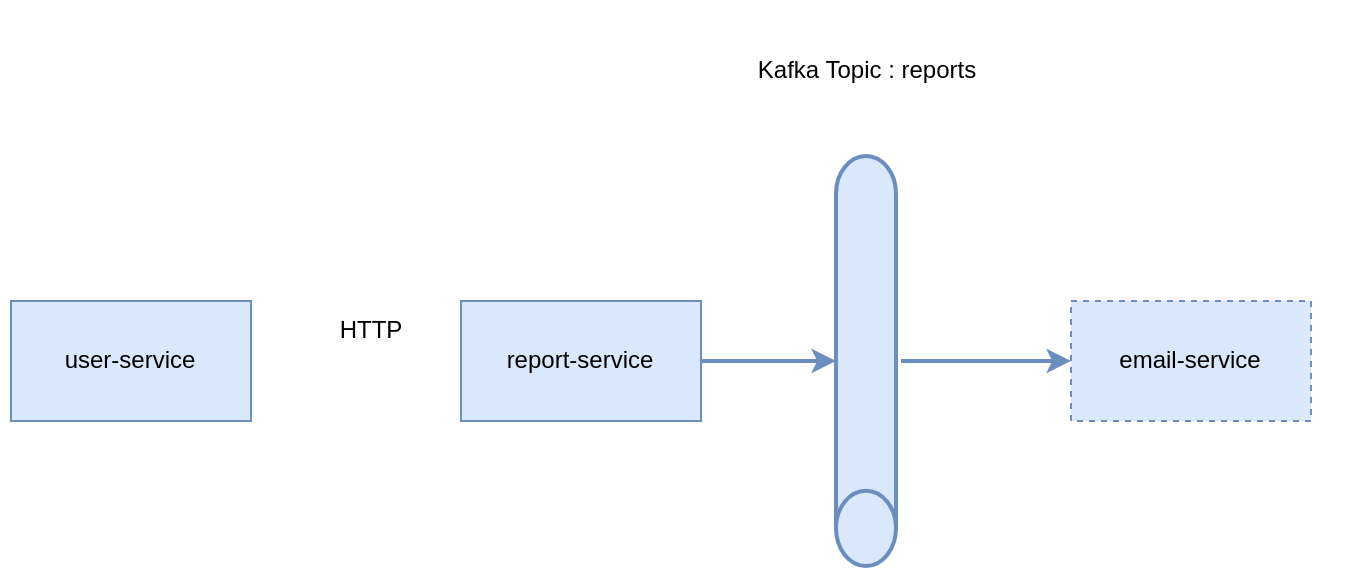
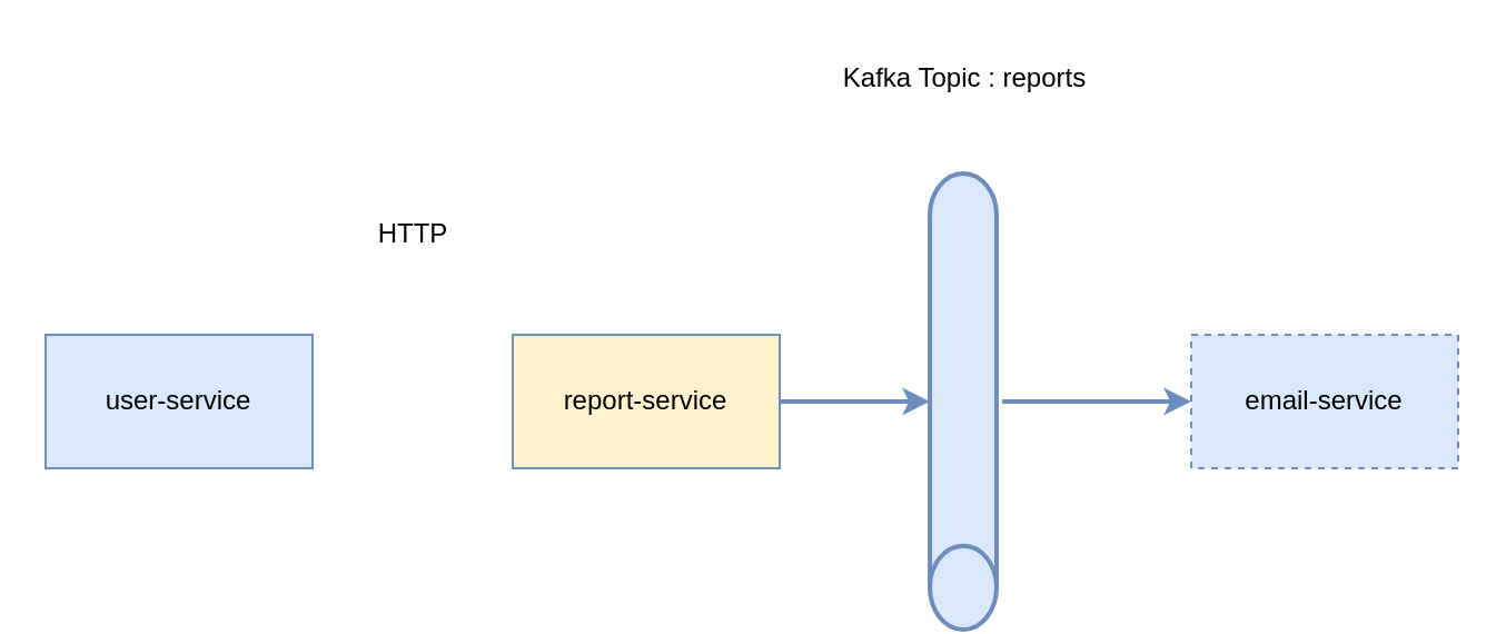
- <mxCell id="11" value="HTTP" style="text;html=1;align=center;verticalAlign=middle;resizable=0;points=[];autosize=1;strokeColor=none;fillColor=none;" vertex="1" parent="1"><mxGeometry x="160" y="150" width="50" height="30" as="geometry" /></mxCell>
+ <mxCell id="11" value="HTTP" style="text;html=1;align=center;verticalAlign=middle;resizable=0;points=[];autosize=1;strokeColor=none;fillColor=none;" vertex="1" parent="1"><mxGeometry x="160" y="90" width="50" height="30" as="geometry" /></mxCell>
- <mxCell id="2" value="user-service" style="rounded=0;whiteSpace=wrap;html=1;fillColor=#dae8fc;strokeColor=#6c8ebf;" vertex="1" parent="1"><mxGeometry x="5" y="150" width="120" height="60" as="geometry" /></mxCell>
+ <mxCell id="2" value="user-service" style="rounded=0;whiteSpace=wrap;html=1;fillColor=#dae8fc;strokeColor=#6c8ebf;" vertex="1" parent="1"><mxGeometry x="20" y="150" width="120" height="60" as="geometry" /></mxCell>
- <mxCell id="3" value="report-service" style="rounded=0;whiteSpace=wrap;html=1;fillColor=#dae8fc;strokeColor=#6c8ebf;" vertex="1" parent="1"><mxGeometry x="230" y="150" width="120" height="60" as="geometry" /></mxCell>
+ <mxCell id="3" value="report-service" style="rounded=0;whiteSpace=wrap;html=1;fillColor=#fff2cc;strokeColor=#6c8ebf;" vertex="1" parent="1"><mxGeometry x="230" y="150" width="120" height="60" as="geometry" /></mxCell>
